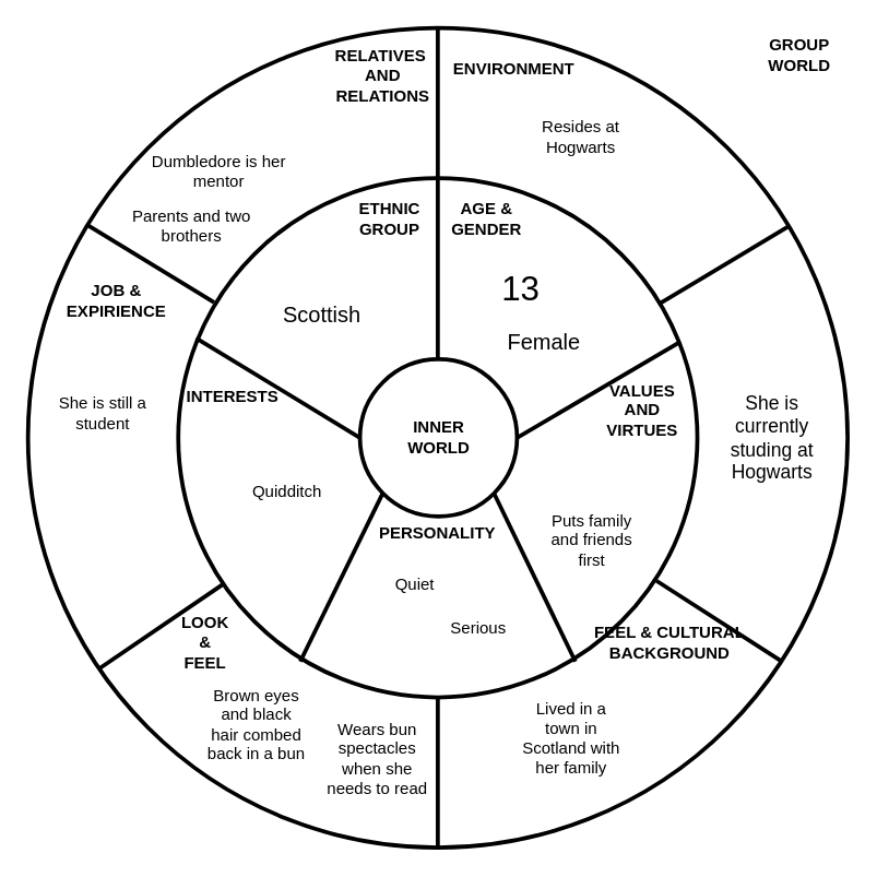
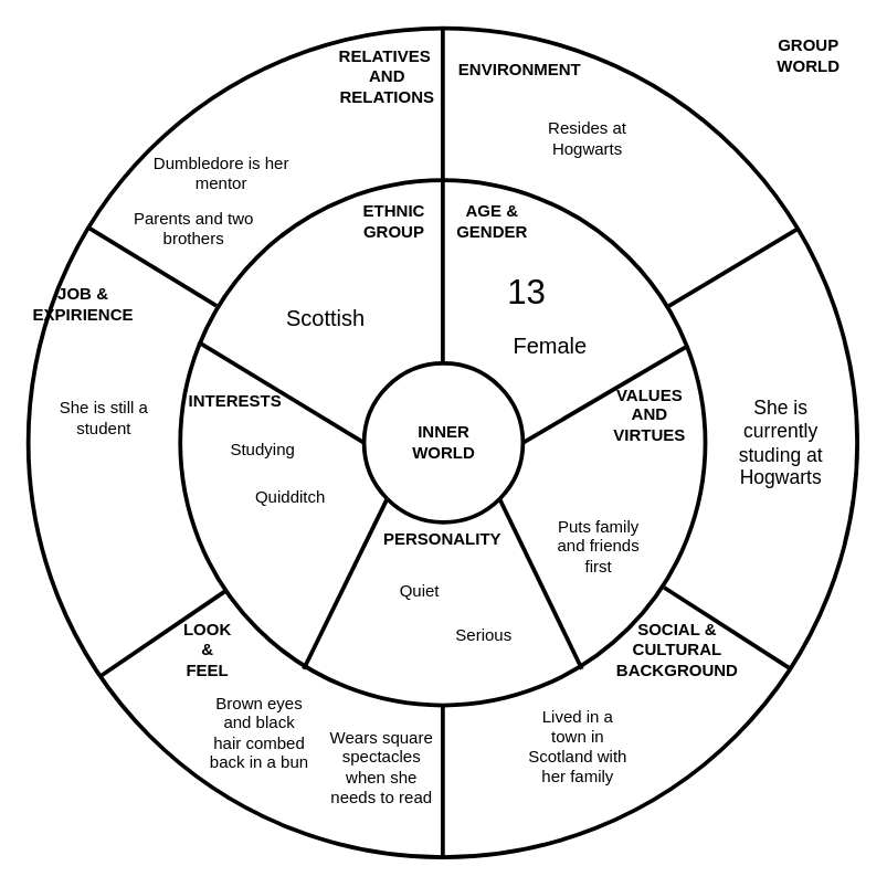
- <mxCell id="18" value="&lt;b&gt;JOB &amp;amp; EXPIRIENCE&lt;/b&gt;" style="text;html=1;strokeColor=none;fillColor=none;align=center;verticalAlign=middle;whiteSpace=wrap;rounded=0;" vertex="1" parent="1"><mxGeometry x="50" y="200" width="70" height="40" as="geometry" /></mxCell>
+ <mxCell id="18" value="&lt;b&gt;JOB &amp;amp; EXPIRIENCE&lt;/b&gt;" style="text;html=1;strokeColor=none;fillColor=none;align=center;verticalAlign=middle;whiteSpace=wrap;rounded=0;" vertex="1" parent="1"><mxGeometry x="25" y="200" width="70" height="40" as="geometry" /></mxCell>
+ <mxCell id="36" value="Studying" style="text;html=1;strokeColor=none;fillColor=none;align=center;verticalAlign=middle;whiteSpace=wrap;rounded=0;" vertex="1" parent="1"><mxGeometry x="150" y="310" width="80" height="30" as="geometry" /></mxCell>
- <mxCell id="22" value="&lt;b&gt;FEEL &amp;amp; CULTURAL BACKGROUND&lt;/b&gt;" style="text;html=1;strokeColor=none;fillColor=none;align=center;verticalAlign=middle;whiteSpace=wrap;rounded=0;" vertex="1" parent="1"><mxGeometry x="430" y="450" width="120" height="40" as="geometry" /></mxCell>
+ <mxCell id="22" value="&lt;b&gt;SOCIAL &amp;amp; CULTURAL BACKGROUND&lt;/b&gt;" style="text;html=1;strokeColor=none;fillColor=none;align=center;verticalAlign=middle;whiteSpace=wrap;rounded=0;" vertex="1" parent="1"><mxGeometry x="430" y="450" width="120" height="40" as="geometry" /></mxCell>
- <mxCell id="42" value="Wears bun spectacles when she needs to read" style="text;html=1;strokeColor=none;fillColor=none;align=center;verticalAlign=middle;whiteSpace=wrap;rounded=0;" vertex="1" parent="1"><mxGeometry x="235.5" y="540" width="80" height="30" as="geometry" /></mxCell>
+ <mxCell id="42" value="Wears square spectacles when she needs to read" style="text;html=1;strokeColor=none;fillColor=none;align=center;verticalAlign=middle;whiteSpace=wrap;rounded=0;" vertex="1" parent="1"><mxGeometry x="235.5" y="540" width="80" height="30" as="geometry" /></mxCell>
